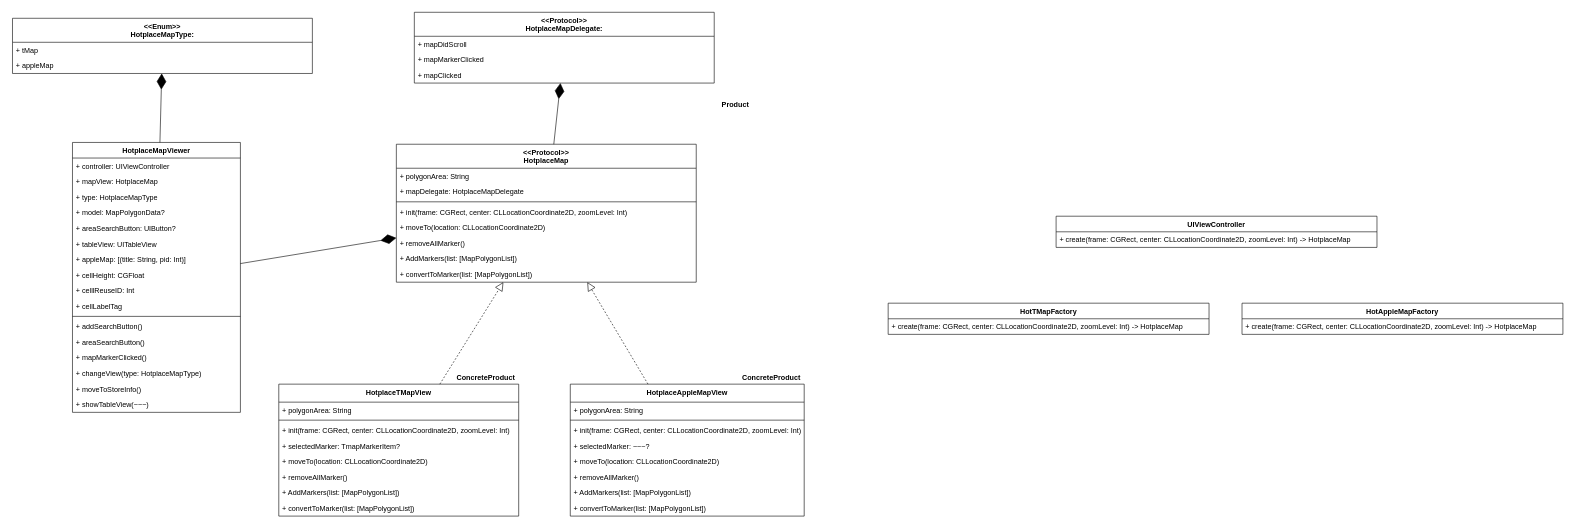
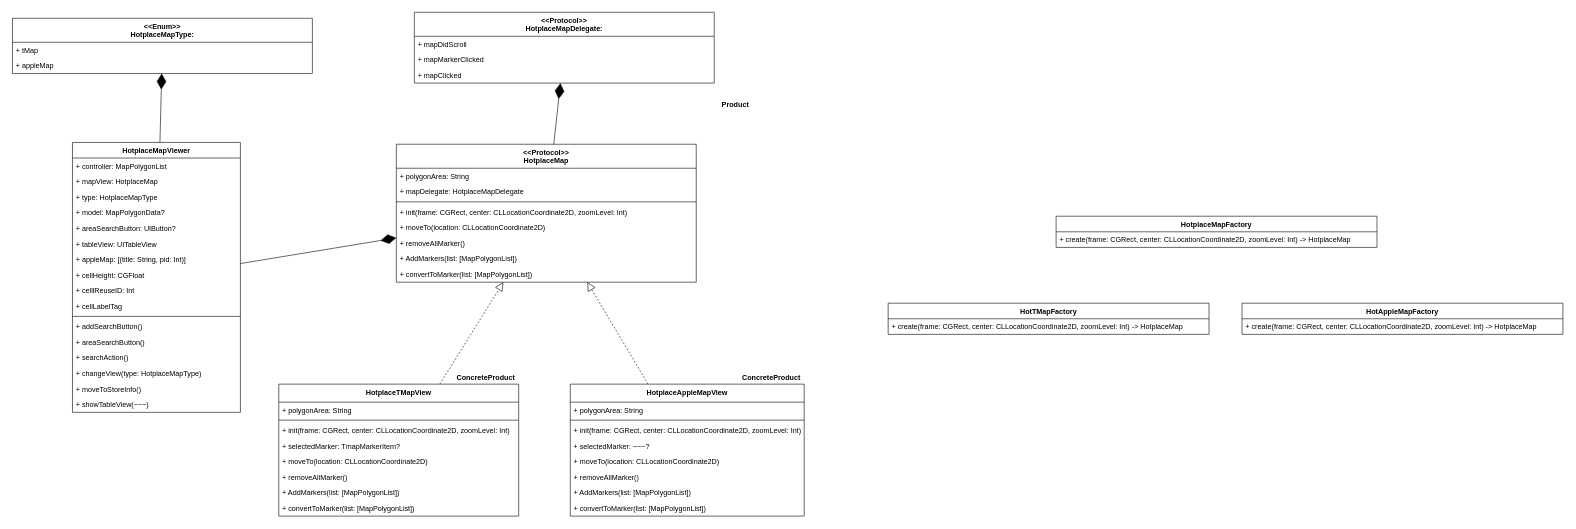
- <mxCell id="12" value="+ controller: UIViewController" style="text;strokeColor=none;fillColor=none;align=left;verticalAlign=top;spacingLeft=4;spacingRight=4;overflow=hidden;rotatable=0;points=[[0,0.5],[1,0.5]];portConstraint=eastwest;" vertex="1" parent="11"><mxGeometry y="26" width="280" height="26" as="geometry" /></mxCell>
+ <mxCell id="12" value="+ controller: MapPolygonList" style="text;strokeColor=none;fillColor=none;align=left;verticalAlign=top;spacingLeft=4;spacingRight=4;overflow=hidden;rotatable=0;points=[[0,0.5],[1,0.5]];portConstraint=eastwest;" vertex="1" parent="11"><mxGeometry y="26" width="280" height="26" as="geometry" /></mxCell>
- <mxCell id="52" value="UIViewController" style="swimlane;fontStyle=1;align=center;verticalAlign=top;childLayout=stackLayout;horizontal=1;startSize=26;horizontalStack=0;resizeParent=1;resizeParentMax=0;resizeLast=0;collapsible=1;marginBottom=0;" vertex="1" parent="1"><mxGeometry x="1760" y="360" width="535" height="52" as="geometry" /></mxCell>
+ <mxCell id="52" value="HotplaceMapFactory" style="swimlane;fontStyle=1;align=center;verticalAlign=top;childLayout=stackLayout;horizontal=1;startSize=26;horizontalStack=0;resizeParent=1;resizeParentMax=0;resizeLast=0;collapsible=1;marginBottom=0;" vertex="1" parent="1"><mxGeometry x="1760" y="360" width="535" height="52" as="geometry" /></mxCell>
- <mxCell id="25" value="+ mapMarkerClicked()" style="text;strokeColor=none;fillColor=none;align=left;verticalAlign=top;spacingLeft=4;spacingRight=4;overflow=hidden;rotatable=0;points=[[0,0.5],[1,0.5]];portConstraint=eastwest;" vertex="1" parent="11"><mxGeometry y="346" width="280" height="26" as="geometry" /></mxCell>
+ <mxCell id="25" value="+ searchAction()" style="text;strokeColor=none;fillColor=none;align=left;verticalAlign=top;spacingLeft=4;spacingRight=4;overflow=hidden;rotatable=0;points=[[0,0.5],[1,0.5]];portConstraint=eastwest;" vertex="1" parent="11"><mxGeometry y="346" width="280" height="26" as="geometry" /></mxCell>
